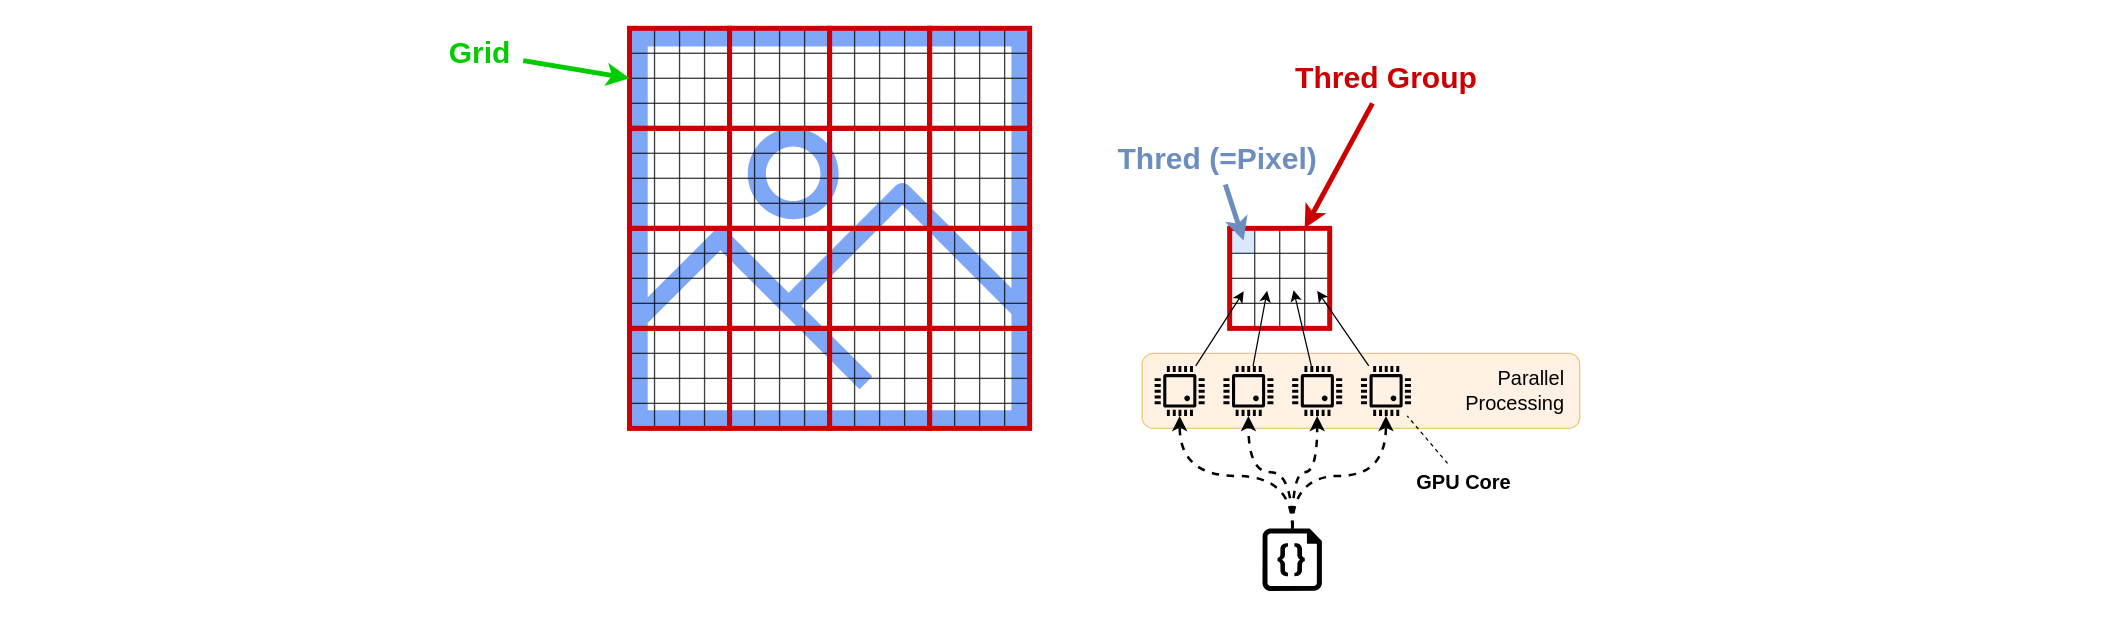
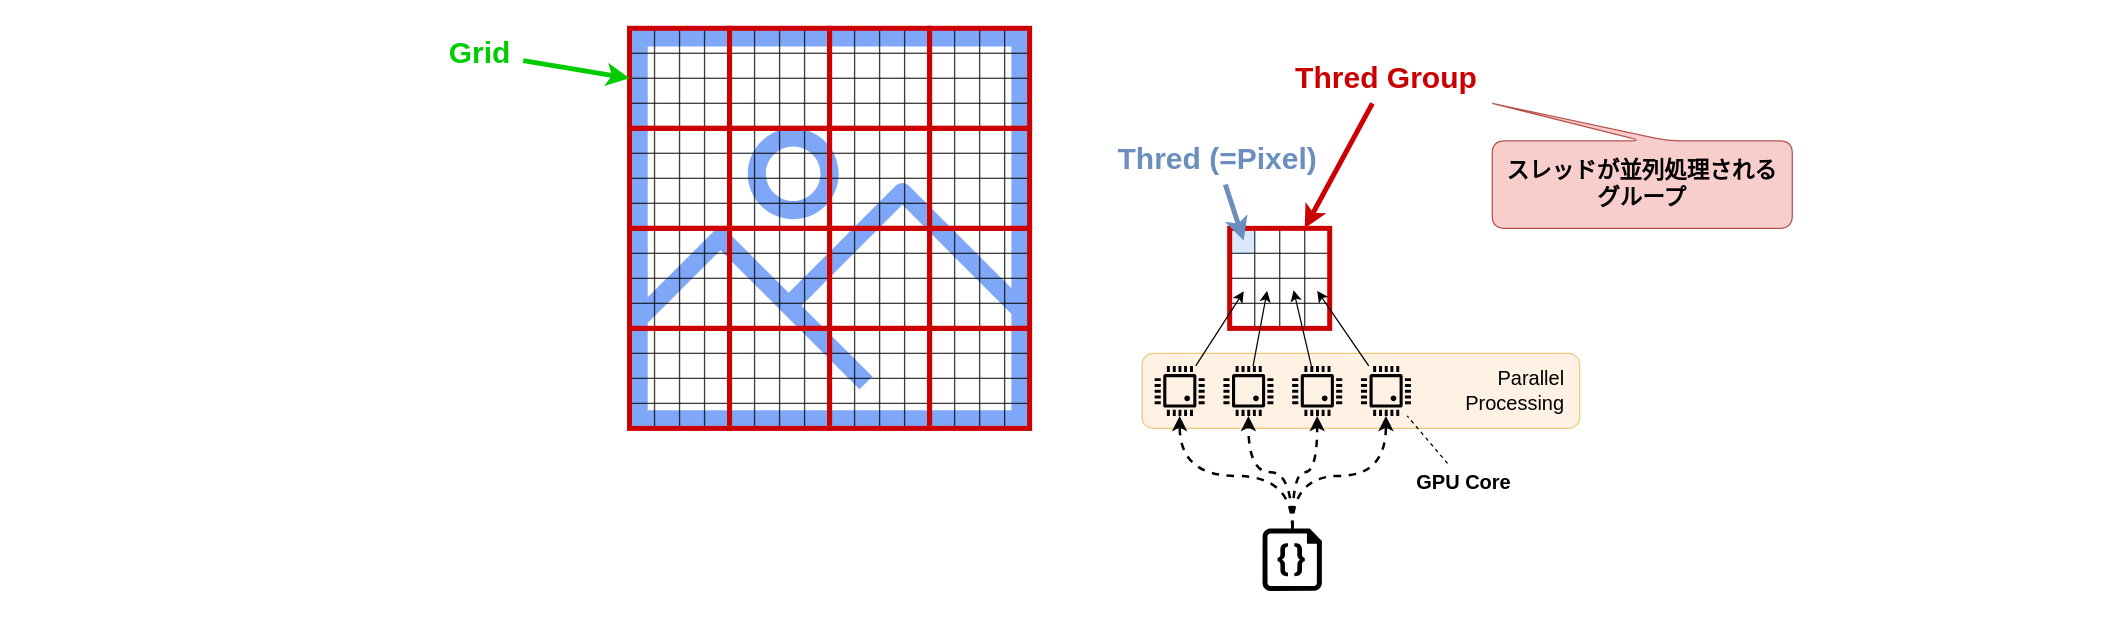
+ <mxCell id="310" value="スレッドが並列処理される&lt;br&gt;グループ" style="shape=callout;whiteSpace=wrap;html=1;perimeter=calloutPerimeter;rounded=1;position2=0;fontSize=18;fontStyle=1;fillColor=#f8cecc;strokeColor=#b85450;flipH=0;flipV=1;" vertex="1" parent="1"><mxGeometry x="1193" y="82" width="240" height="100" as="geometry" /></mxCell>
